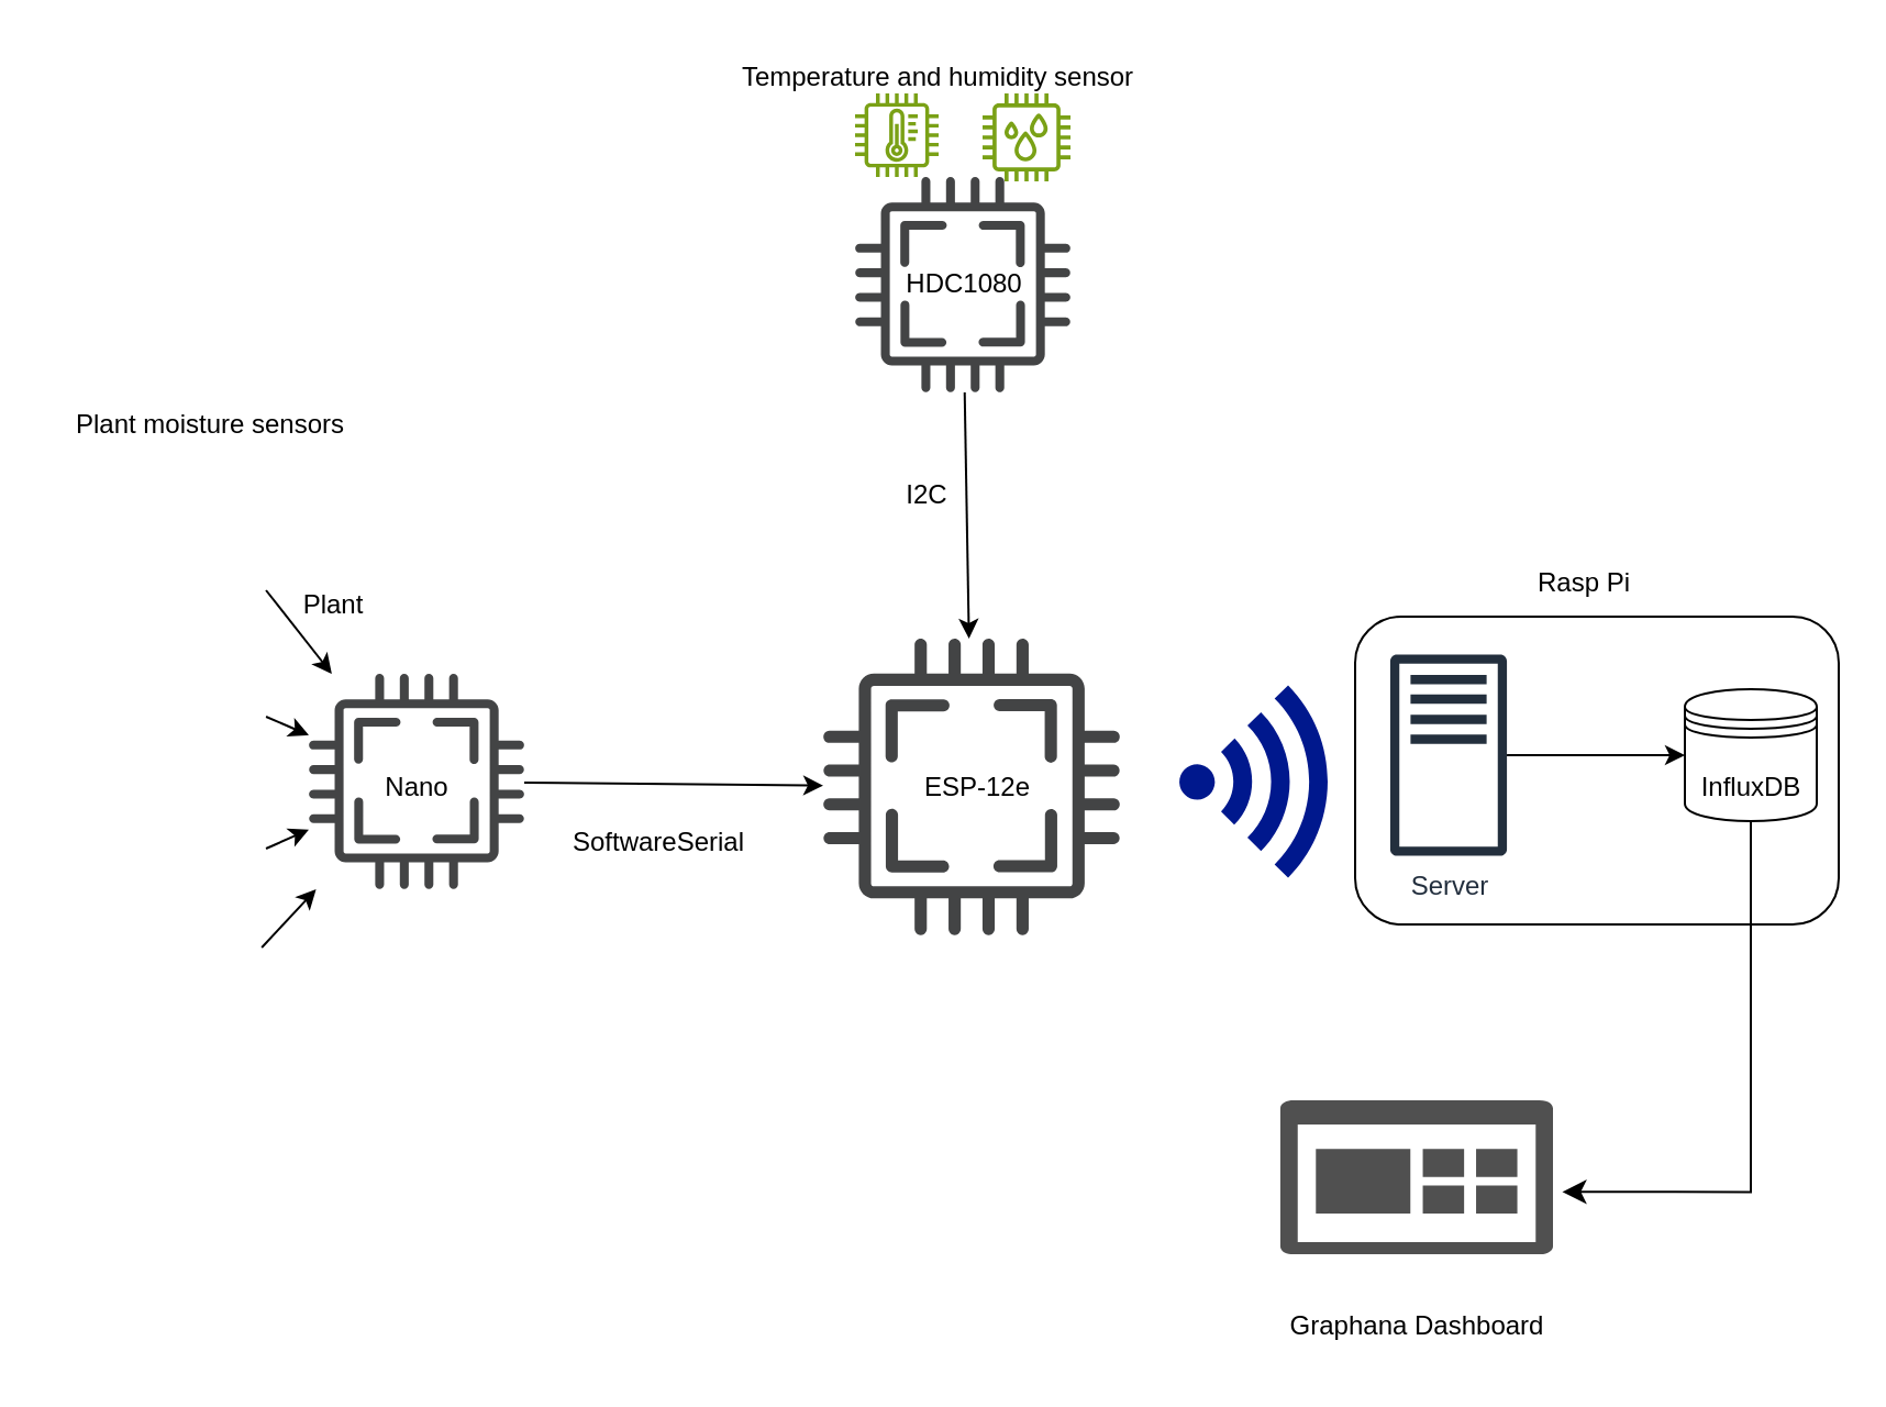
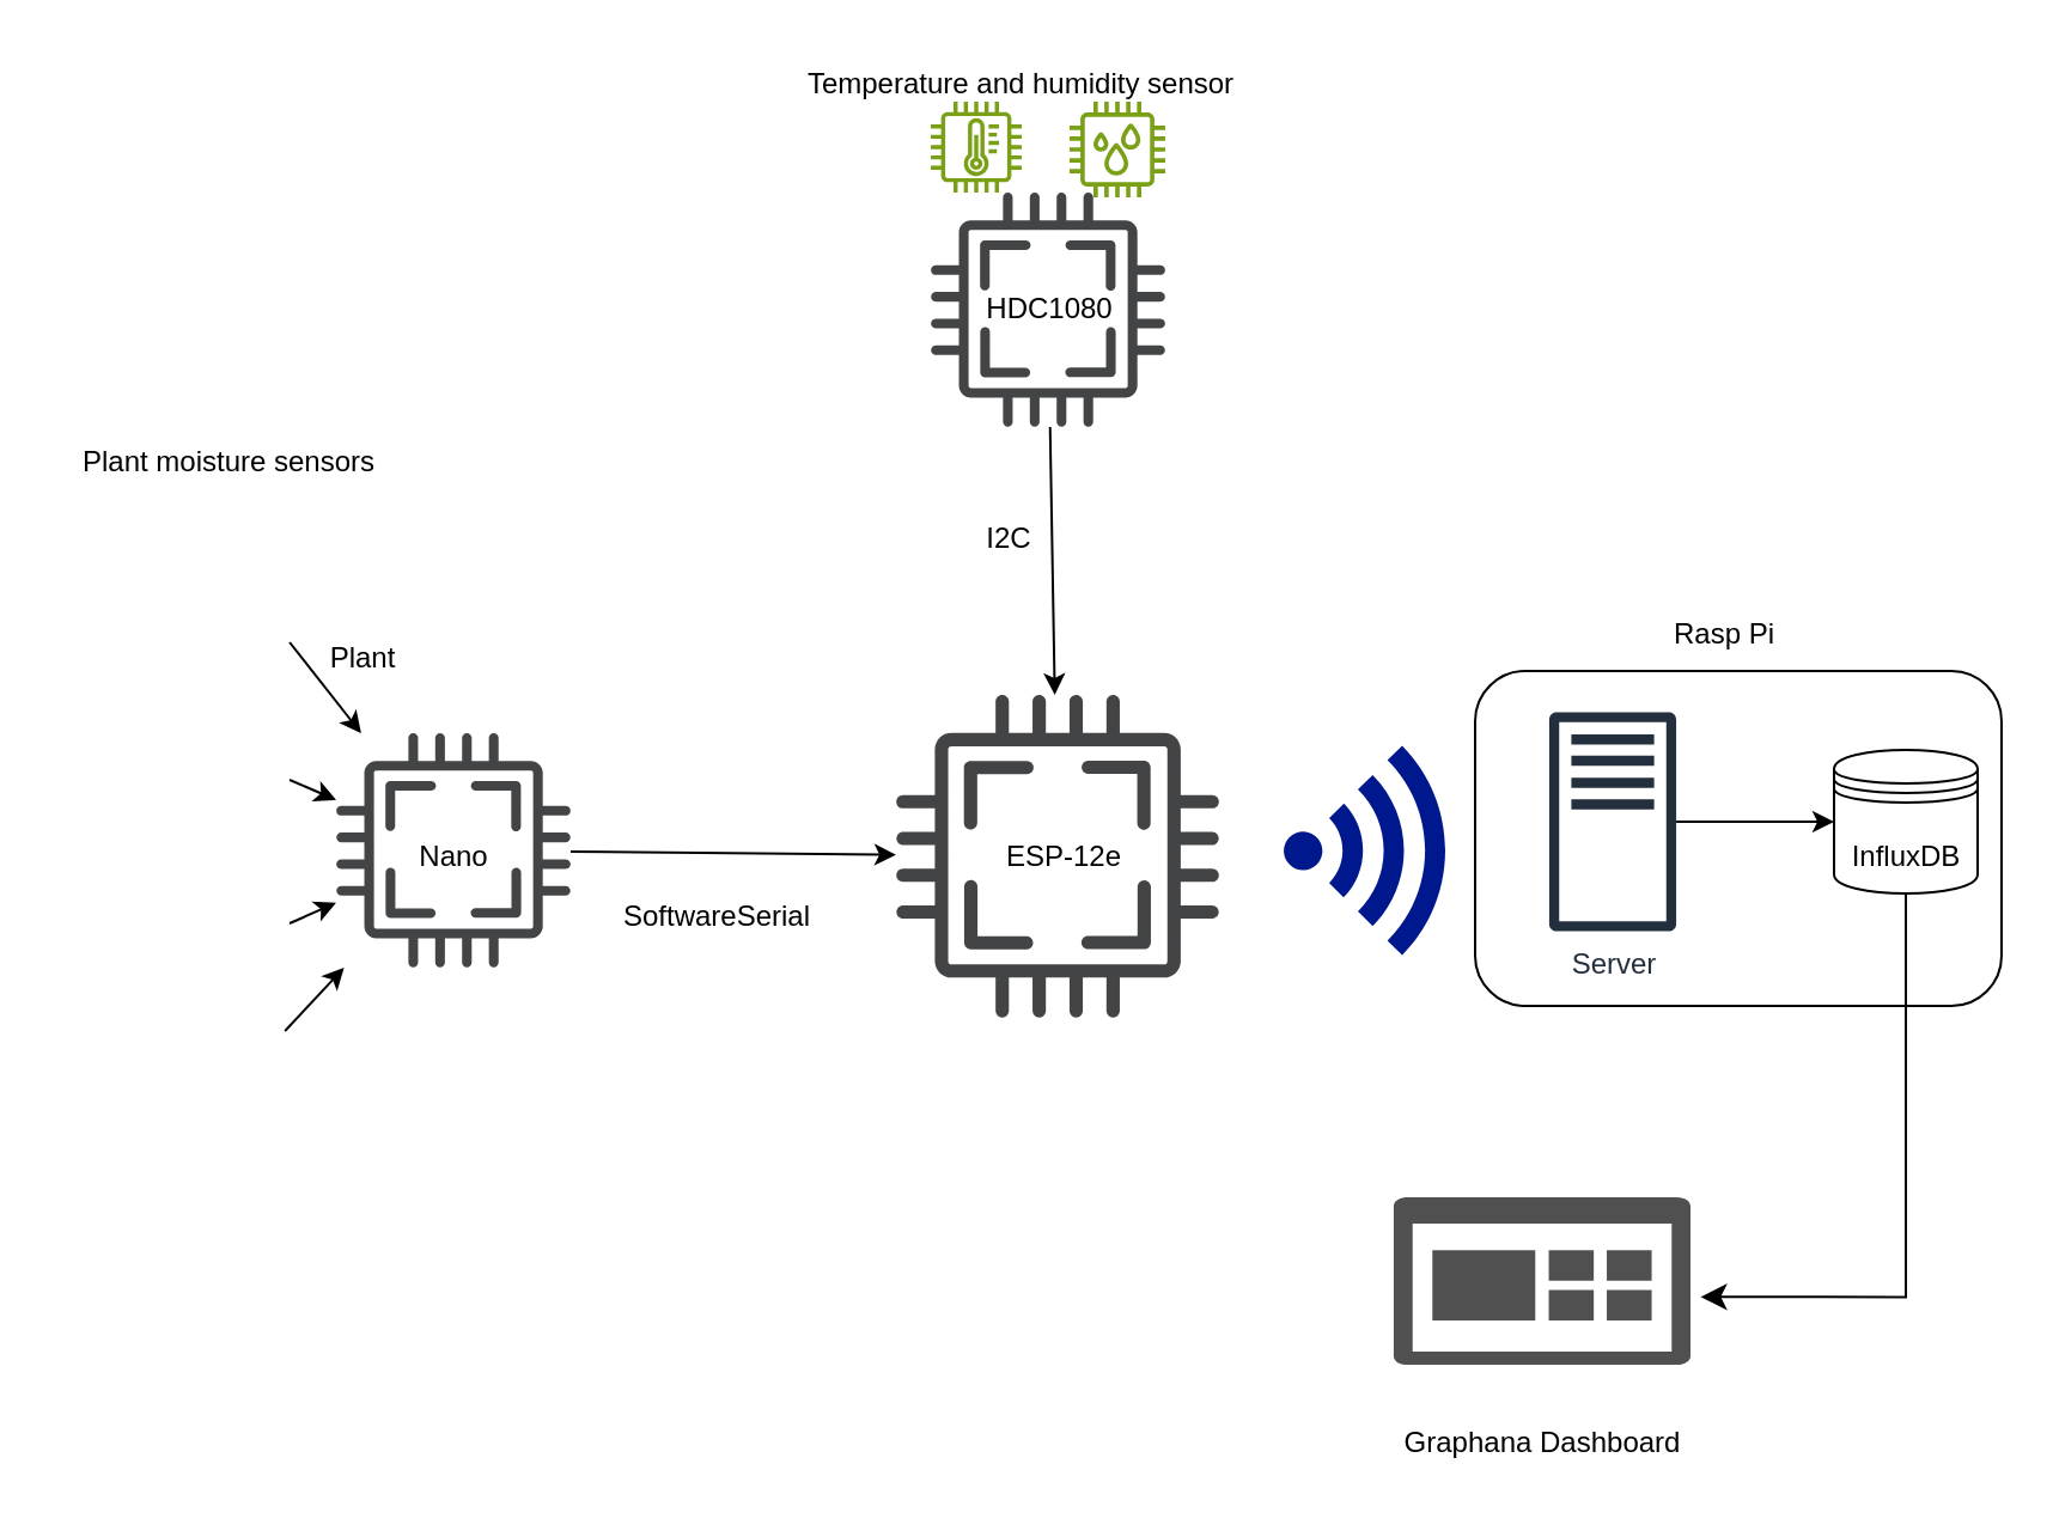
- <mxCell id="21" value="&lt;div&gt;Server&lt;/div&gt;&lt;div&gt;&lt;br&gt;&lt;/div&gt;" style="sketch=0;outlineConnect=0;fontColor=#232F3E;gradientColor=none;fillColor=#232F3D;strokeColor=none;dashed=0;verticalLabelPosition=bottom;verticalAlign=top;align=center;html=1;fontSize=12;fontStyle=0;aspect=fixed;pointerEvents=1;shape=mxgraph.aws4.traditional_server;" vertex="1" parent="1"><mxGeometry x="631.96" y="297" width="53.08" height="92" as="geometry" /></mxCell>
+ <mxCell id="21" value="&lt;div&gt;Server&lt;/div&gt;&lt;div&gt;&lt;br&gt;&lt;/div&gt;" style="sketch=0;outlineConnect=0;fontColor=#232F3E;gradientColor=none;fillColor=#232F3D;strokeColor=none;dashed=0;verticalLabelPosition=bottom;verticalAlign=top;align=center;html=1;fontSize=12;fontStyle=0;aspect=fixed;pointerEvents=1;shape=mxgraph.aws4.traditional_server;" vertex="1" parent="1"><mxGeometry x="646.96" y="297" width="53.08" height="92" as="geometry" /></mxCell>
